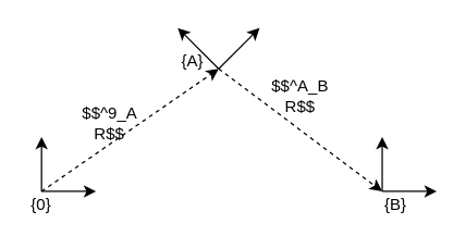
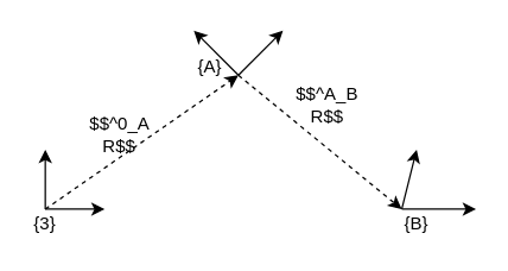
- <mxCell id="12" value="$$^9_A R$$" style="text;html=1;strokeColor=none;fillColor=none;align=center;verticalAlign=middle;whiteSpace=wrap;rounded=0;" vertex="1" parent="1"><mxGeometry x="70" y="80" width="20" height="20" as="geometry" /></mxCell>
+ <mxCell id="12" value="$$^0_A R$$" style="text;html=1;strokeColor=none;fillColor=none;align=center;verticalAlign=middle;whiteSpace=wrap;rounded=0;" vertex="1" parent="1"><mxGeometry x="70" y="80" width="20" height="20" as="geometry" /></mxCell>
- <mxCell id="10" value="{0}" style="text;html=1;strokeColor=none;fillColor=none;align=center;verticalAlign=middle;whiteSpace=wrap;rounded=0;" vertex="1" parent="1"><mxGeometry x="20" y="140" width="20" height="20" as="geometry" /></mxCell>
+ <mxCell id="10" value="{3}" style="text;html=1;strokeColor=none;fillColor=none;align=center;verticalAlign=middle;whiteSpace=wrap;rounded=0;" vertex="1" parent="1"><mxGeometry x="20" y="140" width="20" height="20" as="geometry" /></mxCell>
- <mxCell id="11" value="{B}" style="text;html=1;strokeColor=none;fillColor=none;align=center;verticalAlign=middle;whiteSpace=wrap;rounded=0;" vertex="1" parent="1"><mxGeometry x="280" y="140" width="20" height="20" as="geometry" /></mxCell>
+ <mxCell id="11" value="{B}" style="text;html=1;strokeColor=none;fillColor=none;align=center;verticalAlign=middle;whiteSpace=wrap;rounded=0;" vertex="1" parent="1"><mxGeometry x="270" y="140" width="20" height="20" as="geometry" /></mxCell>
